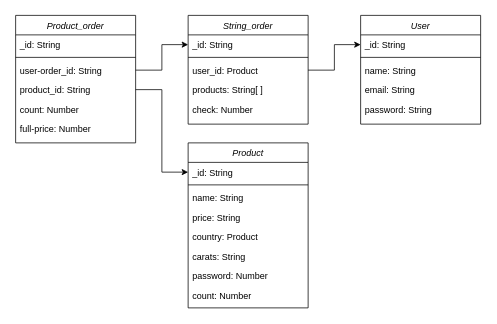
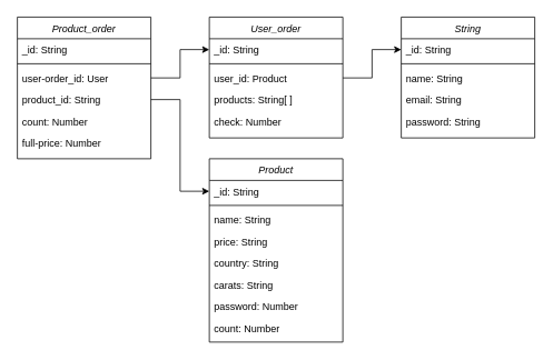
- <mxCell id="8" value="String_order" style="swimlane;fontStyle=2;align=center;verticalAlign=top;childLayout=stackLayout;horizontal=1;startSize=26;horizontalStack=0;resizeParent=1;resizeLast=0;collapsible=1;marginBottom=0;rounded=0;shadow=0;strokeWidth=1;" parent="1" vertex="1"><mxGeometry x="250" y="20" width="160" height="145" as="geometry"><mxRectangle x="140" y="120" width="160" height="26" as="alternateBounds" /></mxGeometry></mxCell>
+ <mxCell id="8" value="User_order" style="swimlane;fontStyle=2;align=center;verticalAlign=top;childLayout=stackLayout;horizontal=1;startSize=26;horizontalStack=0;resizeParent=1;resizeLast=0;collapsible=1;marginBottom=0;rounded=0;shadow=0;strokeWidth=1;" parent="1" vertex="1"><mxGeometry x="250" y="20" width="160" height="145" as="geometry"><mxRectangle x="140" y="120" width="160" height="26" as="alternateBounds" /></mxGeometry></mxCell>
- <mxCell id="2" value="User" style="swimlane;fontStyle=2;align=center;verticalAlign=top;childLayout=stackLayout;horizontal=1;startSize=26;horizontalStack=0;resizeParent=1;resizeLast=0;collapsible=1;marginBottom=0;rounded=0;shadow=0;strokeWidth=1;" parent="1" vertex="1"><mxGeometry x="480" y="20" width="160" height="145" as="geometry"><mxRectangle x="140" y="120" width="160" height="26" as="alternateBounds" /></mxGeometry></mxCell>
+ <mxCell id="2" value="String" style="swimlane;fontStyle=2;align=center;verticalAlign=top;childLayout=stackLayout;horizontal=1;startSize=26;horizontalStack=0;resizeParent=1;resizeLast=0;collapsible=1;marginBottom=0;rounded=0;shadow=0;strokeWidth=1;" parent="1" vertex="1"><mxGeometry x="480" y="20" width="160" height="145" as="geometry"><mxRectangle x="140" y="120" width="160" height="26" as="alternateBounds" /></mxGeometry></mxCell>
- <mxCell id="26" value="user-order_id: String " style="text;align=left;verticalAlign=top;spacingLeft=4;spacingRight=4;overflow=hidden;rotatable=0;points=[[0,0.5],[1,0.5]];portConstraint=eastwest;rounded=0;shadow=0;html=0;" vertex="1" parent="23"><mxGeometry y="60" width="160" height="26" as="geometry" /></mxCell>
+ <mxCell id="26" value="user-order_id: User " style="text;align=left;verticalAlign=top;spacingLeft=4;spacingRight=4;overflow=hidden;rotatable=0;points=[[0,0.5],[1,0.5]];portConstraint=eastwest;rounded=0;shadow=0;html=0;" vertex="1" parent="23"><mxGeometry y="60" width="160" height="26" as="geometry" /></mxCell>
- <mxCell id="19" value="country: Product" style="text;align=left;verticalAlign=top;spacingLeft=4;spacingRight=4;overflow=hidden;rotatable=0;points=[[0,0.5],[1,0.5]];portConstraint=eastwest;rounded=0;shadow=0;html=0;" parent="14" vertex="1"><mxGeometry y="112" width="160" height="26" as="geometry" /></mxCell>
+ <mxCell id="19" value="country: String" style="text;align=left;verticalAlign=top;spacingLeft=4;spacingRight=4;overflow=hidden;rotatable=0;points=[[0,0.5],[1,0.5]];portConstraint=eastwest;rounded=0;shadow=0;html=0;" parent="14" vertex="1"><mxGeometry y="112" width="160" height="26" as="geometry" /></mxCell>
